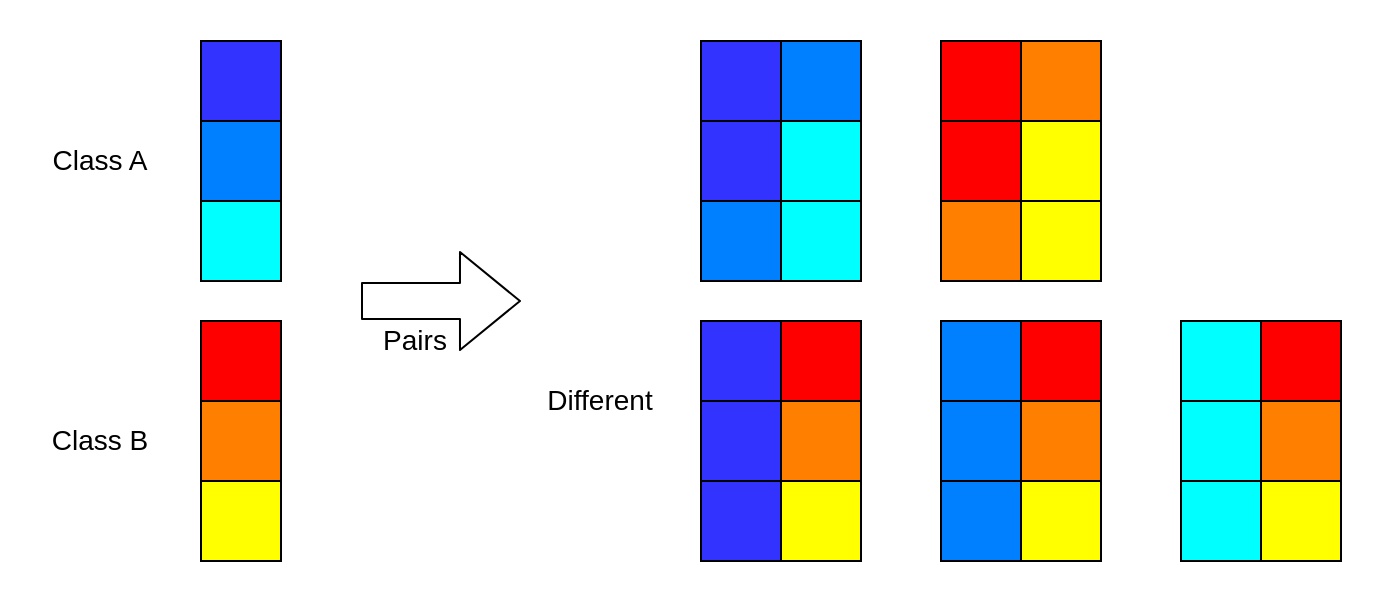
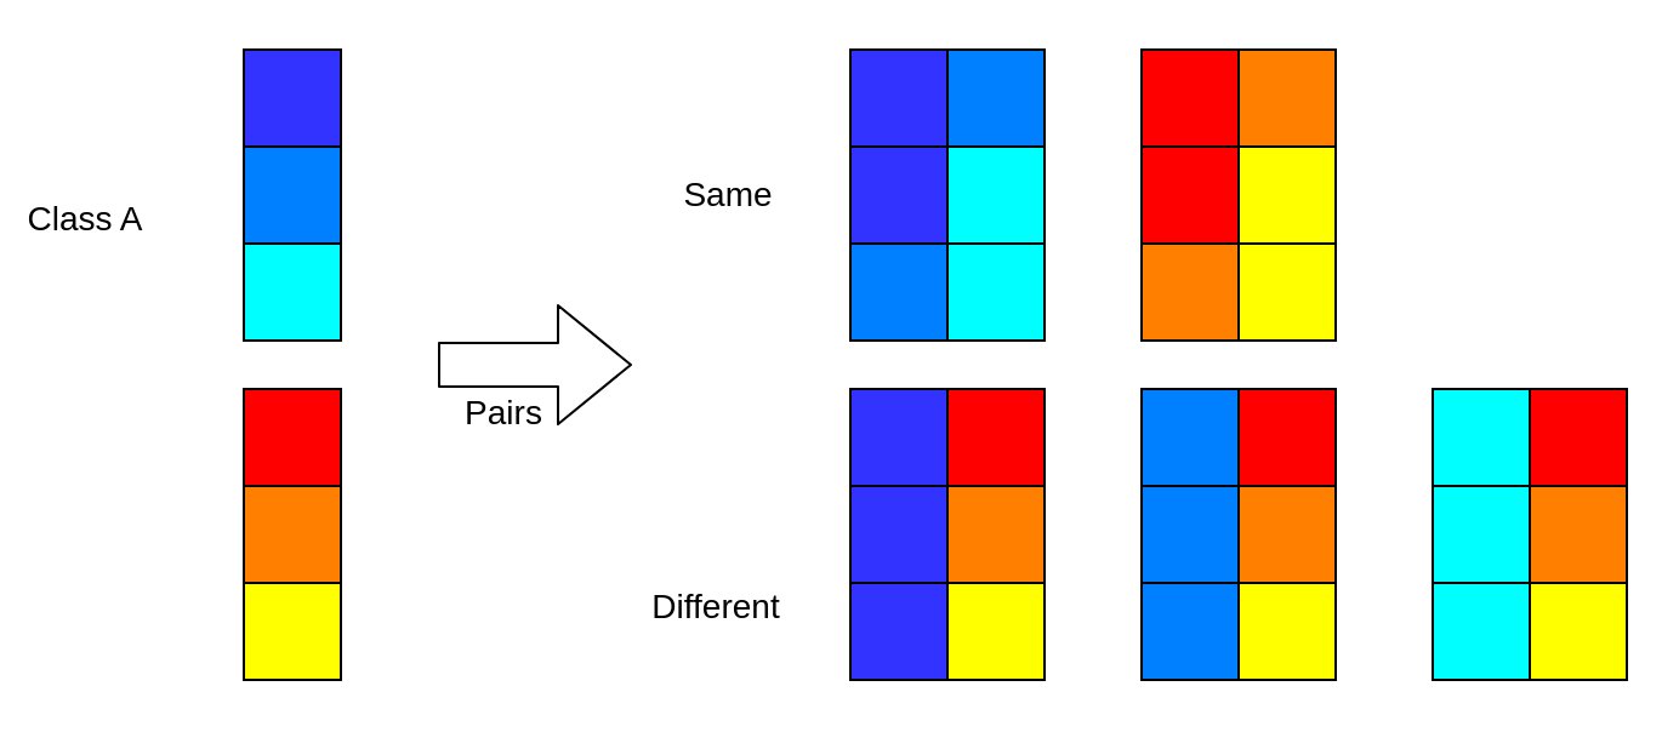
- <mxCell id="41" value="&lt;font style=&quot;font-size: 14px&quot;&gt;Class A&lt;/font&gt;" style="text;html=1;strokeColor=none;fillColor=none;align=center;verticalAlign=middle;whiteSpace=wrap;rounded=0;" vertex="1" parent="1"><mxGeometry x="20" y="70" width="60" height="20" as="geometry" /></mxCell>
+ <mxCell id="41" value="&lt;font style=&quot;font-size: 14px&quot;&gt;Class A&lt;/font&gt;" style="text;html=1;strokeColor=none;fillColor=none;align=center;verticalAlign=middle;whiteSpace=wrap;rounded=0;" vertex="1" parent="1"><mxGeometry x="5" y="80" width="60" height="20" as="geometry" /></mxCell>
+ <mxCell id="39" value="&lt;font style=&quot;font-size: 14px&quot;&gt;Same&lt;/font&gt;" style="text;html=1;strokeColor=none;fillColor=none;align=center;verticalAlign=middle;whiteSpace=wrap;rounded=0;" vertex="1" parent="1"><mxGeometry x="280" y="70" width="40" height="20" as="geometry" /></mxCell>
- <mxCell id="40" value="&lt;font style=&quot;font-size: 14px&quot;&gt;Different&lt;/font&gt;" style="text;html=1;strokeColor=none;fillColor=none;align=center;verticalAlign=middle;whiteSpace=wrap;rounded=0;" vertex="1" parent="1"><mxGeometry x="280" y="190" width="40" height="20" as="geometry" /></mxCell>
+ <mxCell id="40" value="&lt;font style=&quot;font-size: 14px&quot;&gt;Different&lt;/font&gt;" style="text;html=1;strokeColor=none;fillColor=none;align=center;verticalAlign=middle;whiteSpace=wrap;rounded=0;" vertex="1" parent="1"><mxGeometry x="275" y="240" width="40" height="20" as="geometry" /></mxCell>
- <mxCell id="42" value="&lt;font style=&quot;font-size: 14px&quot;&gt;Class B&lt;/font&gt;" style="text;html=1;strokeColor=none;fillColor=none;align=center;verticalAlign=middle;whiteSpace=wrap;rounded=0;" vertex="1" parent="1"><mxGeometry x="20" y="210" width="60" height="20" as="geometry" /></mxCell>
